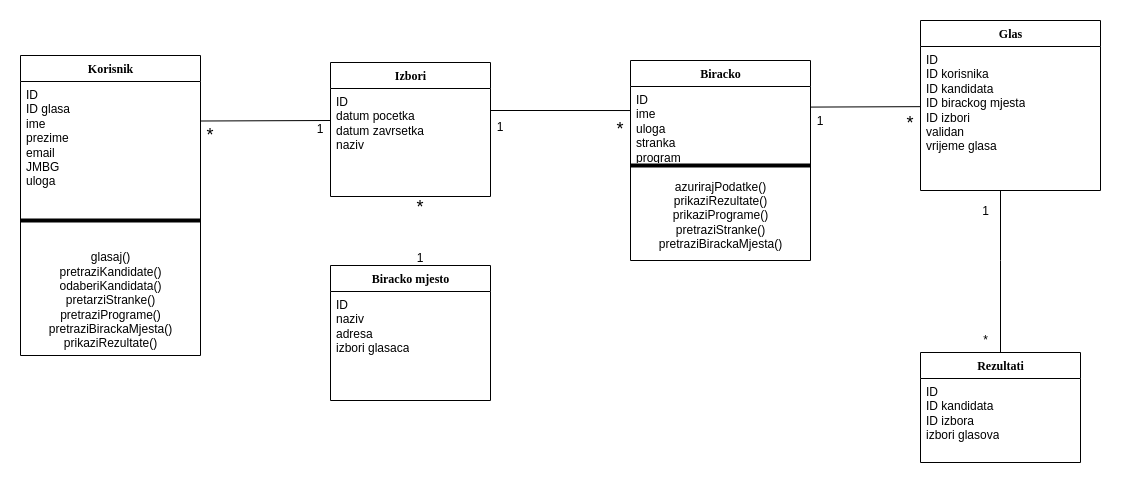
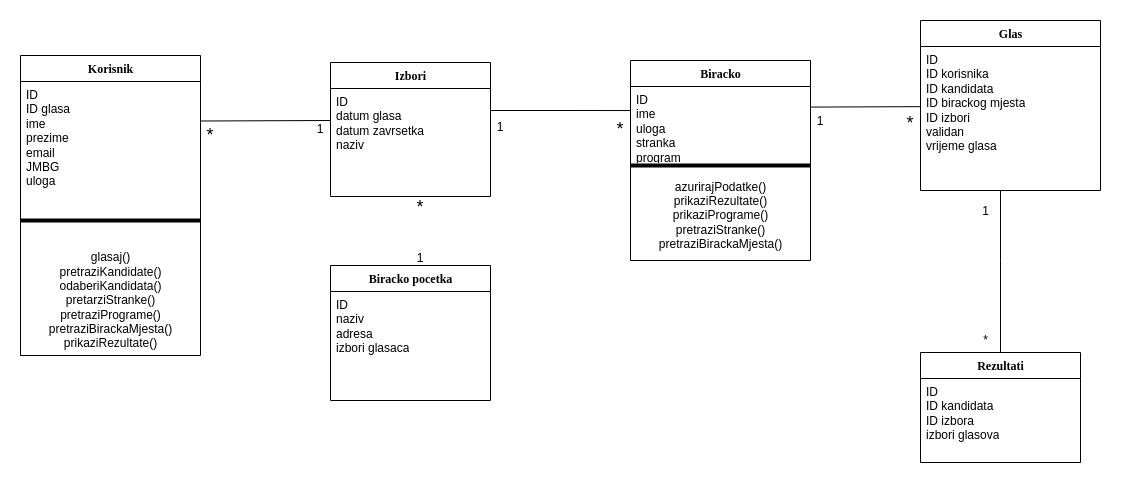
- <mxCell id="3" value="ID&lt;br&gt;datum pocetka&lt;div&gt;datum zavrsetka&lt;br&gt;naziv&lt;br&gt;&lt;br&gt;&lt;/div&gt;" style="text;html=1;strokeColor=none;fillColor=none;align=left;verticalAlign=top;spacingLeft=4;spacingRight=4;whiteSpace=wrap;overflow=hidden;rotatable=0;points=[[0,0.5],[1,0.5]];portConstraint=eastwest;" parent="2" vertex="1"><mxGeometry y="26" width="160" height="108" as="geometry" /></mxCell>
+ <mxCell id="3" value="ID&lt;br&gt;datum glasa&lt;div&gt;datum zavrsetka&lt;br&gt;naziv&lt;br&gt;&lt;br&gt;&lt;/div&gt;" style="text;html=1;strokeColor=none;fillColor=none;align=left;verticalAlign=top;spacingLeft=4;spacingRight=4;whiteSpace=wrap;overflow=hidden;rotatable=0;points=[[0,0.5],[1,0.5]];portConstraint=eastwest;" parent="2" vertex="1"><mxGeometry y="26" width="160" height="108" as="geometry" /></mxCell>
- <mxCell id="4" value="Biracko mjesto" style="swimlane;html=1;fontStyle=1;align=center;verticalAlign=top;childLayout=stackLayout;horizontal=1;startSize=26;horizontalStack=0;resizeParent=1;resizeLast=0;collapsible=1;marginBottom=0;swimlaneFillColor=#ffffff;rounded=0;shadow=0;comic=0;labelBackgroundColor=none;strokeWidth=1;fillColor=none;fontFamily=Verdana;fontSize=12" parent="1" vertex="1"><mxGeometry x="330" y="265" width="160" height="135" as="geometry" /></mxCell>
+ <mxCell id="4" value="Biracko pocetka" style="swimlane;html=1;fontStyle=1;align=center;verticalAlign=top;childLayout=stackLayout;horizontal=1;startSize=26;horizontalStack=0;resizeParent=1;resizeLast=0;collapsible=1;marginBottom=0;swimlaneFillColor=#ffffff;rounded=0;shadow=0;comic=0;labelBackgroundColor=none;strokeWidth=1;fillColor=none;fontFamily=Verdana;fontSize=12" parent="1" vertex="1"><mxGeometry x="330" y="265" width="160" height="135" as="geometry" /></mxCell>
